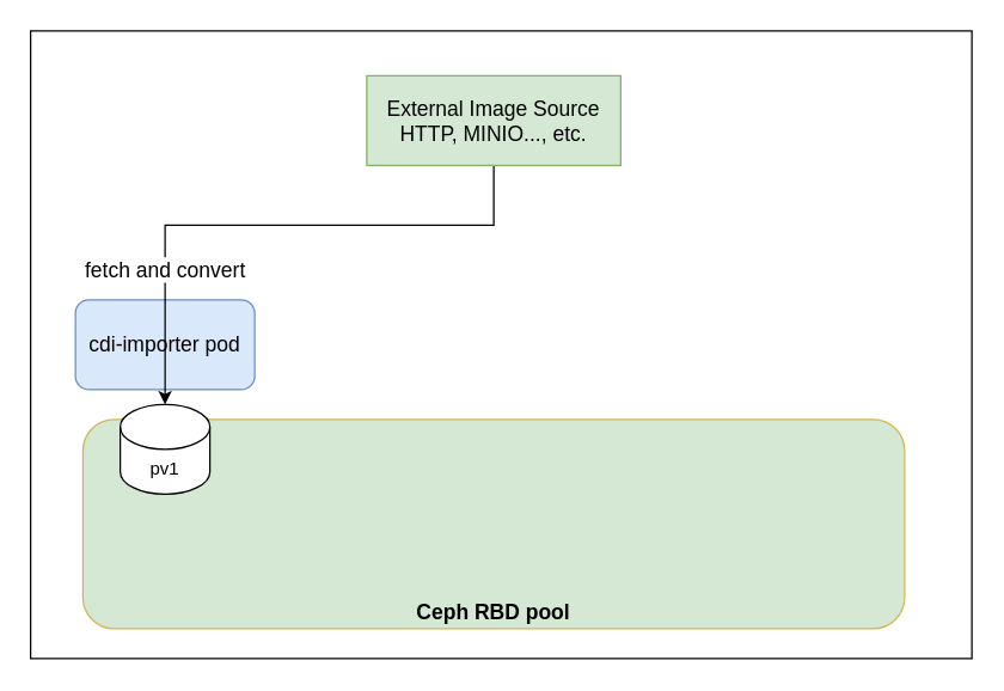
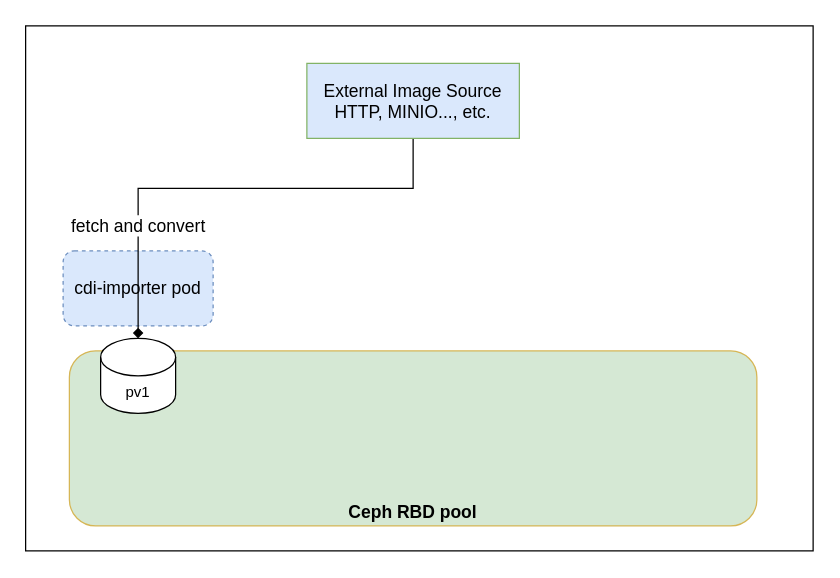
- <mxCell id="7" value="External Image Source&lt;br&gt;HTTP, MINIO..., etc." style="rounded=0;whiteSpace=wrap;html=1;fontSize=14;fillColor=#d5e8d4;strokeColor=#82b366;" vertex="1" parent="1"><mxGeometry x="245" y="50" width="170" height="60" as="geometry" /></mxCell>
+ <mxCell id="7" value="External Image Source&lt;br&gt;HTTP, MINIO..., etc." style="rounded=0;whiteSpace=wrap;html=1;fontSize=14;fillColor=#dae8fc;strokeColor=#82b366;" vertex="1" parent="1"><mxGeometry x="245" y="50" width="170" height="60" as="geometry" /></mxCell>
- <mxCell id="5" value="cdi-importer pod" style="rounded=1;whiteSpace=wrap;html=1;fontSize=14;fillColor=#dae8fc;strokeColor=#6c8ebf;" vertex="1" parent="1"><mxGeometry x="50" y="200" width="120" height="60" as="geometry" /></mxCell>
+ <mxCell id="5" value="cdi-importer pod" style="rounded=1;whiteSpace=wrap;html=1;fontSize=14;fillColor=#dae8fc;strokeColor=#6c8ebf;dashed=1;" vertex="1" parent="1"><mxGeometry x="50" y="200" width="120" height="60" as="geometry" /></mxCell>
- <mxCell id="6" value="fetch and convert" style="edgeStyle=orthogonalEdgeStyle;rounded=0;orthogonalLoop=1;jettySize=auto;html=1;exitX=0.5;exitY=1;exitDx=0;exitDy=0;fontSize=14;" edge="1" parent="1" source="7" target="4"><mxGeometry x="0.526" relative="1" as="geometry"><Array as="points"><mxPoint x="330" y="150" /><mxPoint x="110" y="150" /></Array><mxPoint as="offset" /></mxGeometry></mxCell>
+ <mxCell id="6" value="fetch and convert" style="edgeStyle=orthogonalEdgeStyle;rounded=0;orthogonalLoop=1;jettySize=auto;html=1;exitX=0.5;exitY=1;exitDx=0;exitDy=0;fontSize=14;endArrow=diamond;" edge="1" parent="1" source="7" target="4"><mxGeometry x="0.526" relative="1" as="geometry"><Array as="points"><mxPoint x="330" y="150" /><mxPoint x="110" y="150" /></Array><mxPoint as="offset" /></mxGeometry></mxCell>
